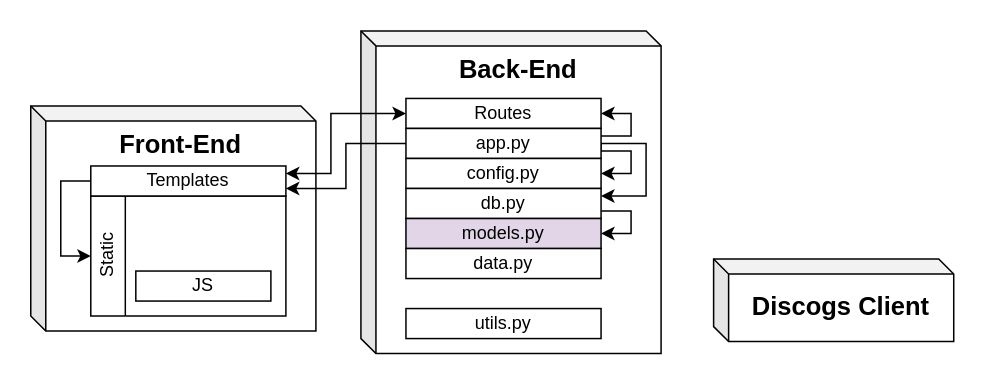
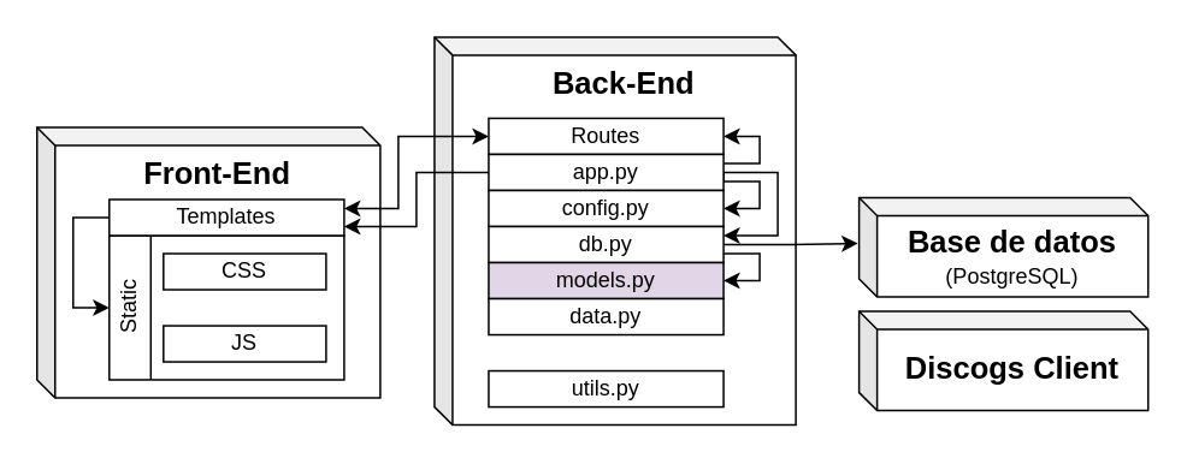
+ <mxCell id="25" style="edgeStyle=orthogonalEdgeStyle;rounded=0;orthogonalLoop=1;jettySize=auto;html=1;entryX=-0.004;entryY=0.46;entryDx=0;entryDy=0;entryPerimeter=0;" edge="1" parent="1" source="11" target="22"><mxGeometry relative="1" as="geometry" /></mxCell>
+ <mxCell id="22" value="&lt;font style=&quot;font-size: 17px;&quot;&gt;&lt;b&gt;Base de datos&lt;/b&gt;&lt;/font&gt;&lt;div style=&quot;&quot;&gt;&lt;font style=&quot;font-size: 12px;&quot;&gt;(PostgreSQL)&lt;/font&gt;&lt;/div&gt;" style="shape=cube;whiteSpace=wrap;html=1;boundedLbl=1;backgroundOutline=1;darkOpacity=0.05;darkOpacity2=0.1;size=10;verticalAlign=middle;" vertex="1" parent="1"><mxGeometry x="475" y="109" width="160" height="55" as="geometry" /></mxCell>
+ <mxCell id="18" value="CSS" style="rounded=0;whiteSpace=wrap;html=1;" vertex="1" parent="17"><mxGeometry x="30" y="10" width="90" height="20" as="geometry" /></mxCell>
